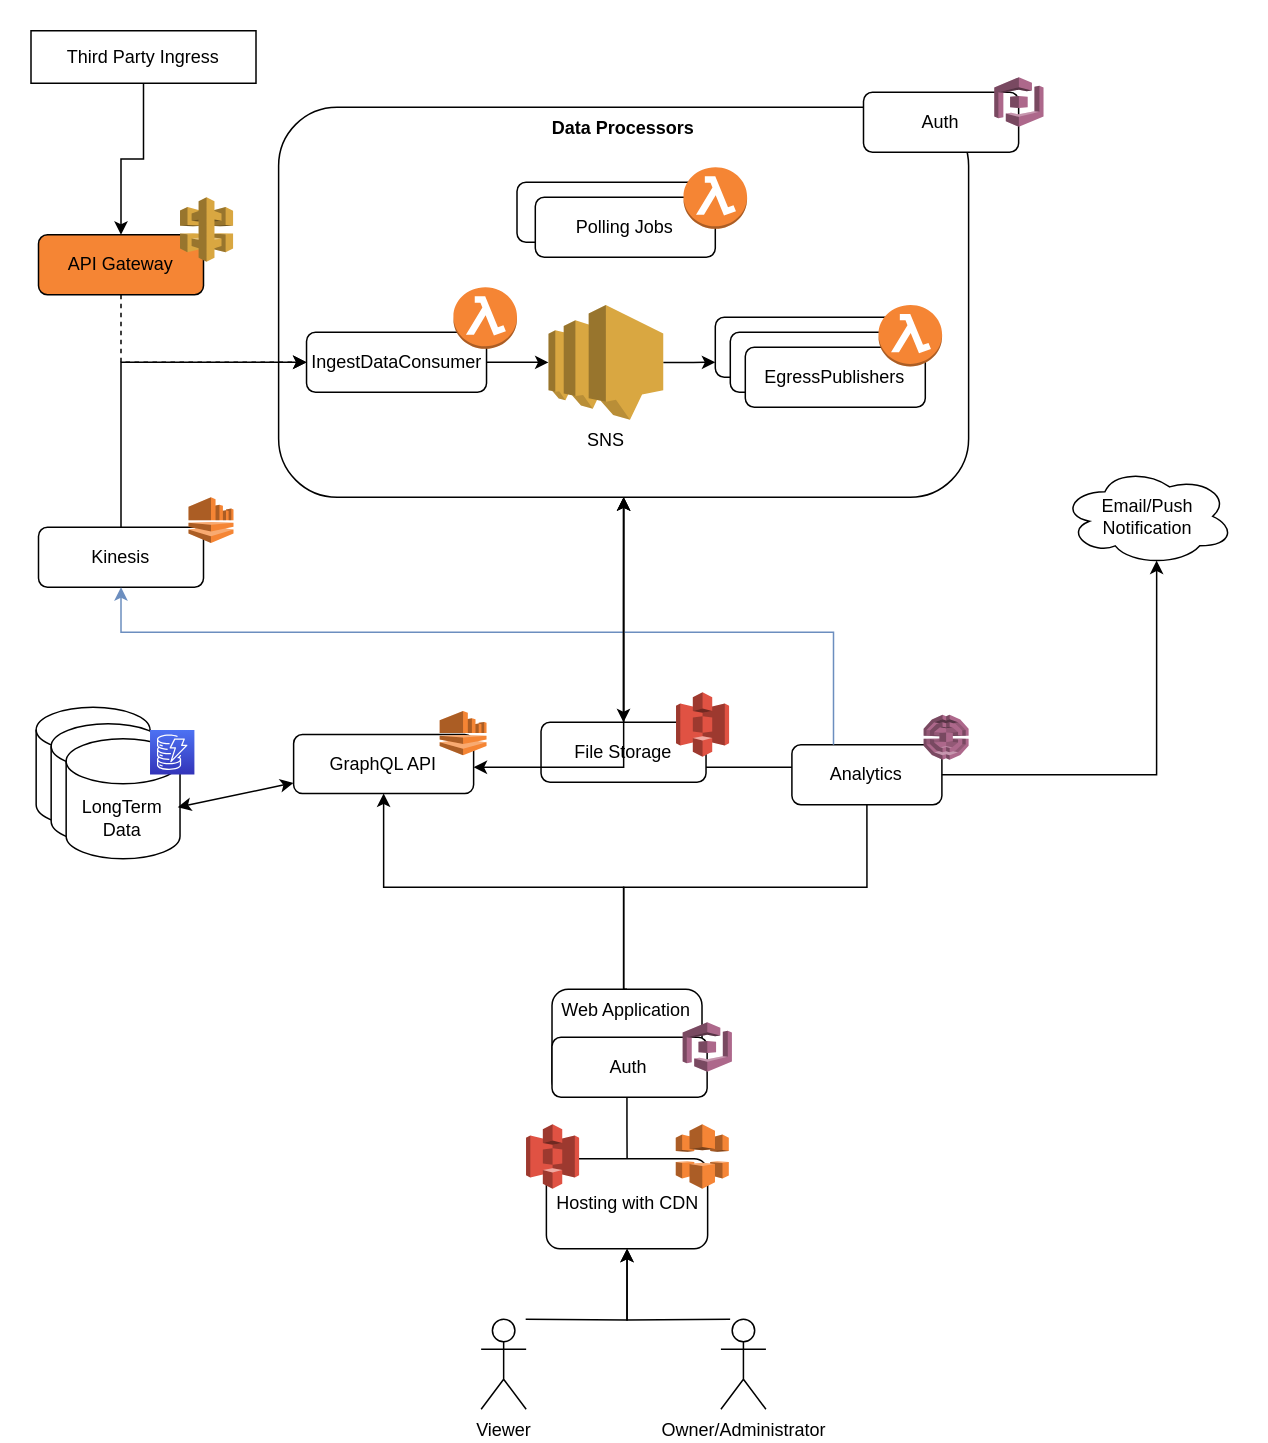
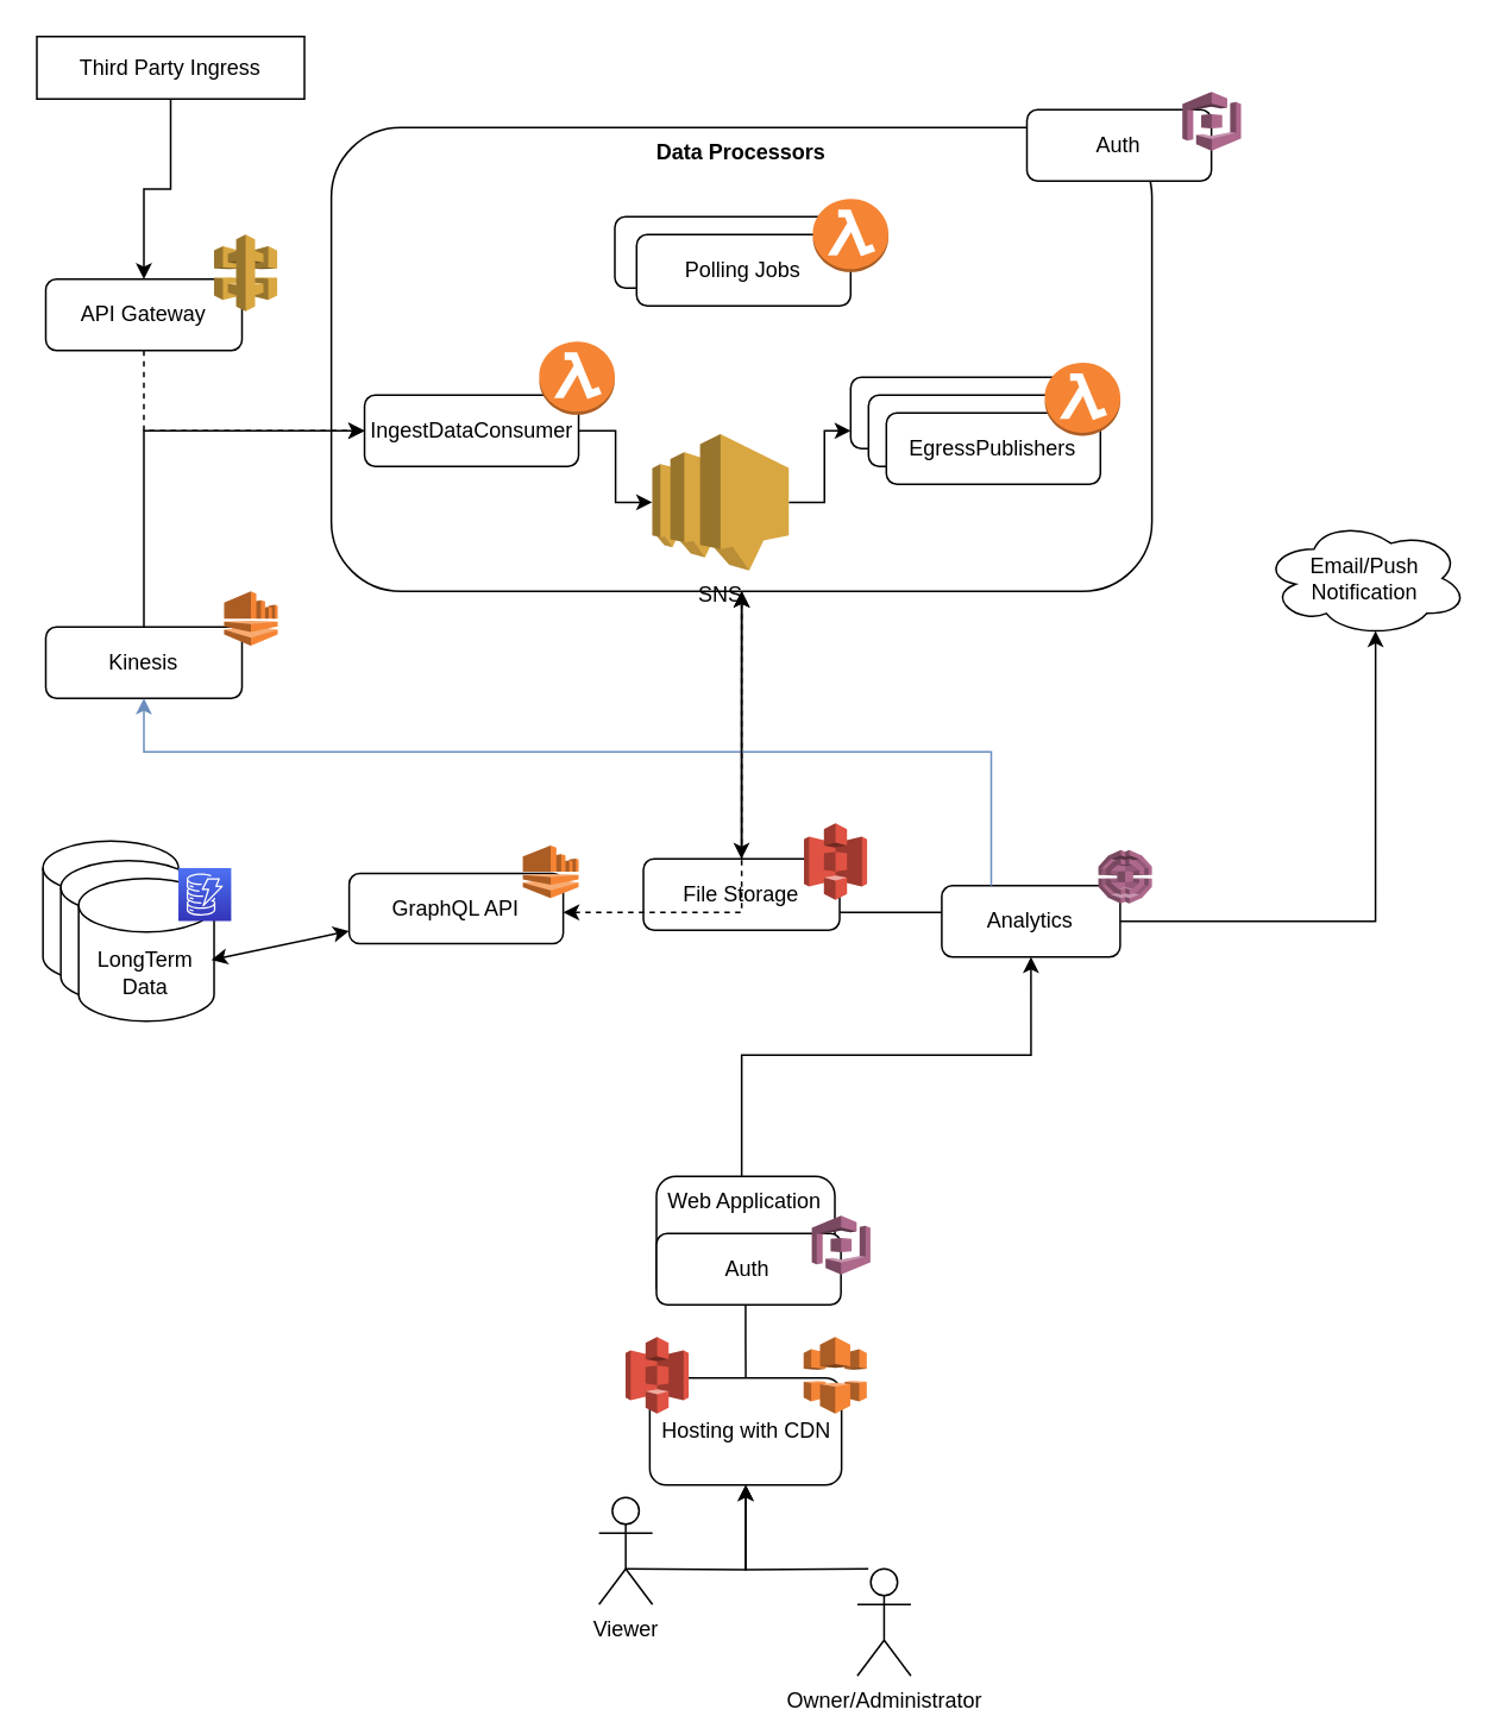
- <mxCell id="22" value="API Gateway" style="rounded=1;whiteSpace=wrap;html=1;fillColor=#f58534;" parent="21" vertex="1"><mxGeometry y="-35" width="110" height="40" as="geometry" /></mxCell>
+ <mxCell id="22" value="API Gateway" style="rounded=1;whiteSpace=wrap;html=1;" parent="21" vertex="1"><mxGeometry y="-35" width="110" height="40" as="geometry" /></mxCell>
- <mxCell id="64" value="SNS" style="outlineConnect=0;dashed=0;verticalLabelPosition=bottom;verticalAlign=top;align=center;html=1;shape=mxgraph.aws3.sns;fillColor=#D9A741;gradientColor=none;" vertex="1" parent="1"><mxGeometry x="365" y="202.75" width="76.5" height="76.5" as="geometry" /></mxCell>
+ <mxCell id="64" value="SNS" style="outlineConnect=0;dashed=0;verticalLabelPosition=bottom;verticalAlign=top;align=center;html=1;shape=mxgraph.aws3.sns;fillColor=#D9A741;gradientColor=none;" vertex="1" parent="1"><mxGeometry x="365" y="242.75" width="76.5" height="76.5" as="geometry" /></mxCell>
- <mxCell id="18" value="Email/Push Notification" style="ellipse;shape=cloud;whiteSpace=wrap;html=1;fillColor=#ffffff;" parent="1" vertex="1"><mxGeometry x="707.19" y="311" width="115" height="65.5" as="geometry" /></mxCell>
+ <mxCell id="18" value="Email/Push Notification" style="ellipse;shape=cloud;whiteSpace=wrap;html=1;fillColor=#ffffff;" parent="1" vertex="1"><mxGeometry x="707.19" y="291" width="115" height="65.5" as="geometry" /></mxCell>
- <mxCell id="44" style="rounded=0;orthogonalLoop=1;jettySize=auto;html=1;entryX=0.5;entryY=1;entryDx=0;entryDy=0;startArrow=classic;startFill=1;edgeStyle=orthogonalEdgeStyle;" edge="1" parent="1" source="25" target="3"><mxGeometry relative="1" as="geometry"><Array as="points"><mxPoint x="255" y="511" /><mxPoint x="415" y="511" /></Array></mxGeometry></mxCell>
+ <mxCell id="44" style="rounded=0;orthogonalLoop=1;jettySize=auto;html=1;entryX=0.5;entryY=1;entryDx=0;entryDy=0;startArrow=classic;startFill=1;edgeStyle=orthogonalEdgeStyle;dashed=1;" edge="1" parent="1" source="25" target="3"><mxGeometry relative="1" as="geometry"><Array as="points"><mxPoint x="255" y="511" /><mxPoint x="415" y="511" /></Array></mxGeometry></mxCell>
- <mxCell id="47" style="edgeStyle=orthogonalEdgeStyle;rounded=0;orthogonalLoop=1;jettySize=auto;html=1;entryX=0.5;entryY=1;entryDx=0;entryDy=0;startArrow=none;startFill=0;endArrow=none;" edge="1" parent="1" source="29" target="9"><mxGeometry relative="1" as="geometry"><Array as="points"><mxPoint x="415.08" y="591" /><mxPoint x="577.08" y="591" /></Array></mxGeometry></mxCell>
+ <mxCell id="47" style="edgeStyle=orthogonalEdgeStyle;rounded=0;orthogonalLoop=1;jettySize=auto;html=1;entryX=0.5;entryY=1;entryDx=0;entryDy=0;startArrow=none;startFill=0;" edge="1" parent="1" source="29" target="9"><mxGeometry relative="1" as="geometry"><Array as="points"><mxPoint x="415.08" y="591" /><mxPoint x="577.08" y="591" /></Array></mxGeometry></mxCell>
- <mxCell id="45" style="edgeStyle=orthogonalEdgeStyle;rounded=0;orthogonalLoop=1;jettySize=auto;html=1;exitX=0.5;exitY=0;exitDx=0;exitDy=0;entryX=0.5;entryY=1;entryDx=0;entryDy=0;startArrow=none;startFill=0;" edge="1" parent="1" source="29" target="25"><mxGeometry relative="1" as="geometry"><Array as="points"><mxPoint x="415.08" y="659" /><mxPoint x="415.08" y="591" /><mxPoint x="255.08" y="591" /></Array></mxGeometry></mxCell>
- <mxCell id="30" value="Viewer" style="shape=umlActor;verticalLabelPosition=bottom;verticalAlign=top;html=1;outlineConnect=0;" vertex="1" parent="28"><mxGeometry x="73.02" y="238" width="30" height="60" as="geometry" /></mxCell>
+ <mxCell id="30" value="Viewer" style="shape=umlActor;verticalLabelPosition=bottom;verticalAlign=top;html=1;outlineConnect=0;" vertex="1" parent="28"><mxGeometry x="88.02" y="198" width="30" height="60" as="geometry" /></mxCell>
